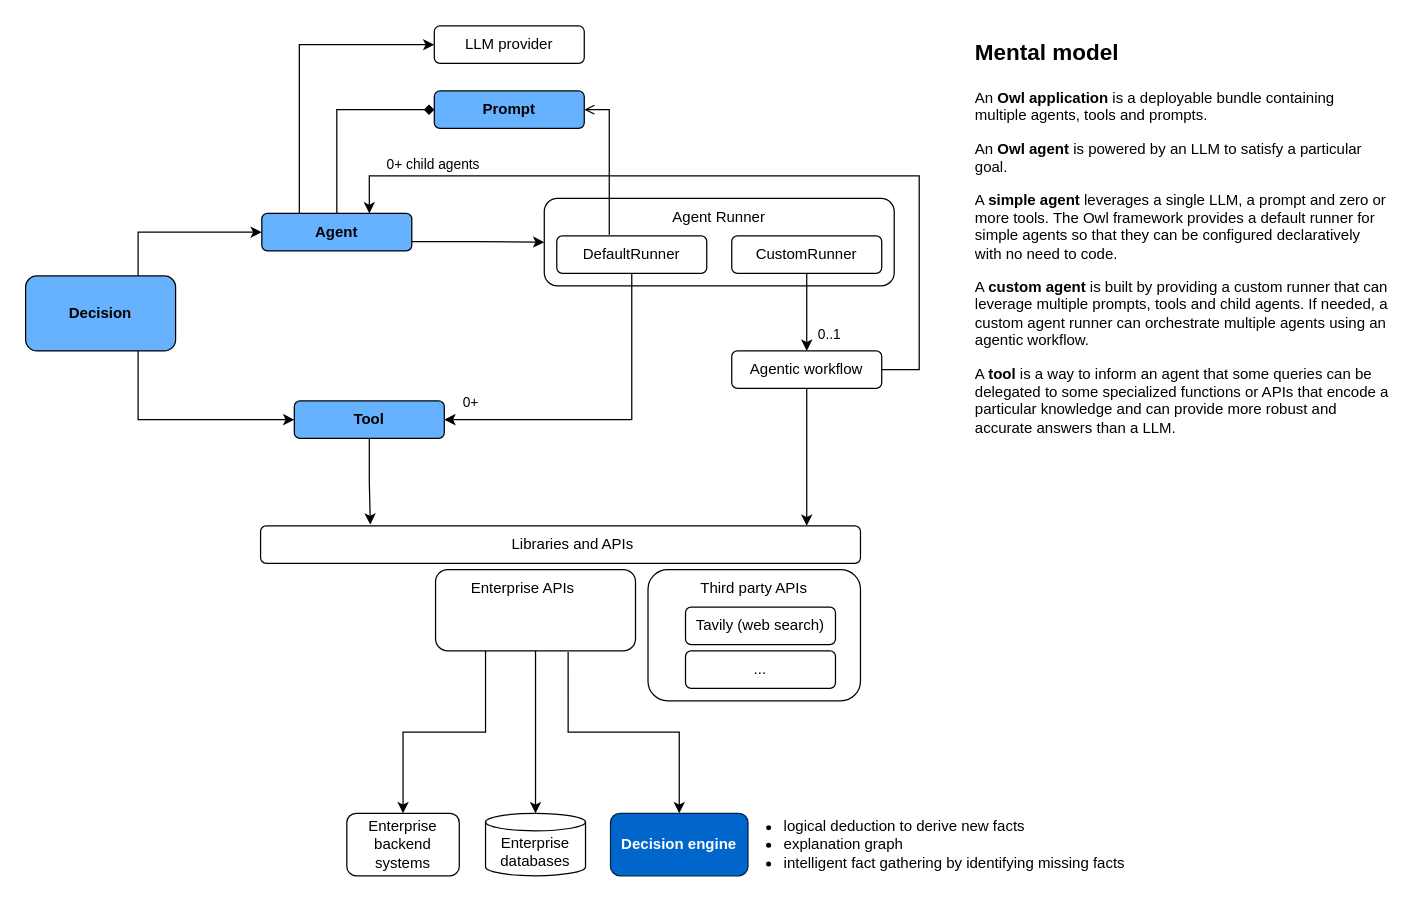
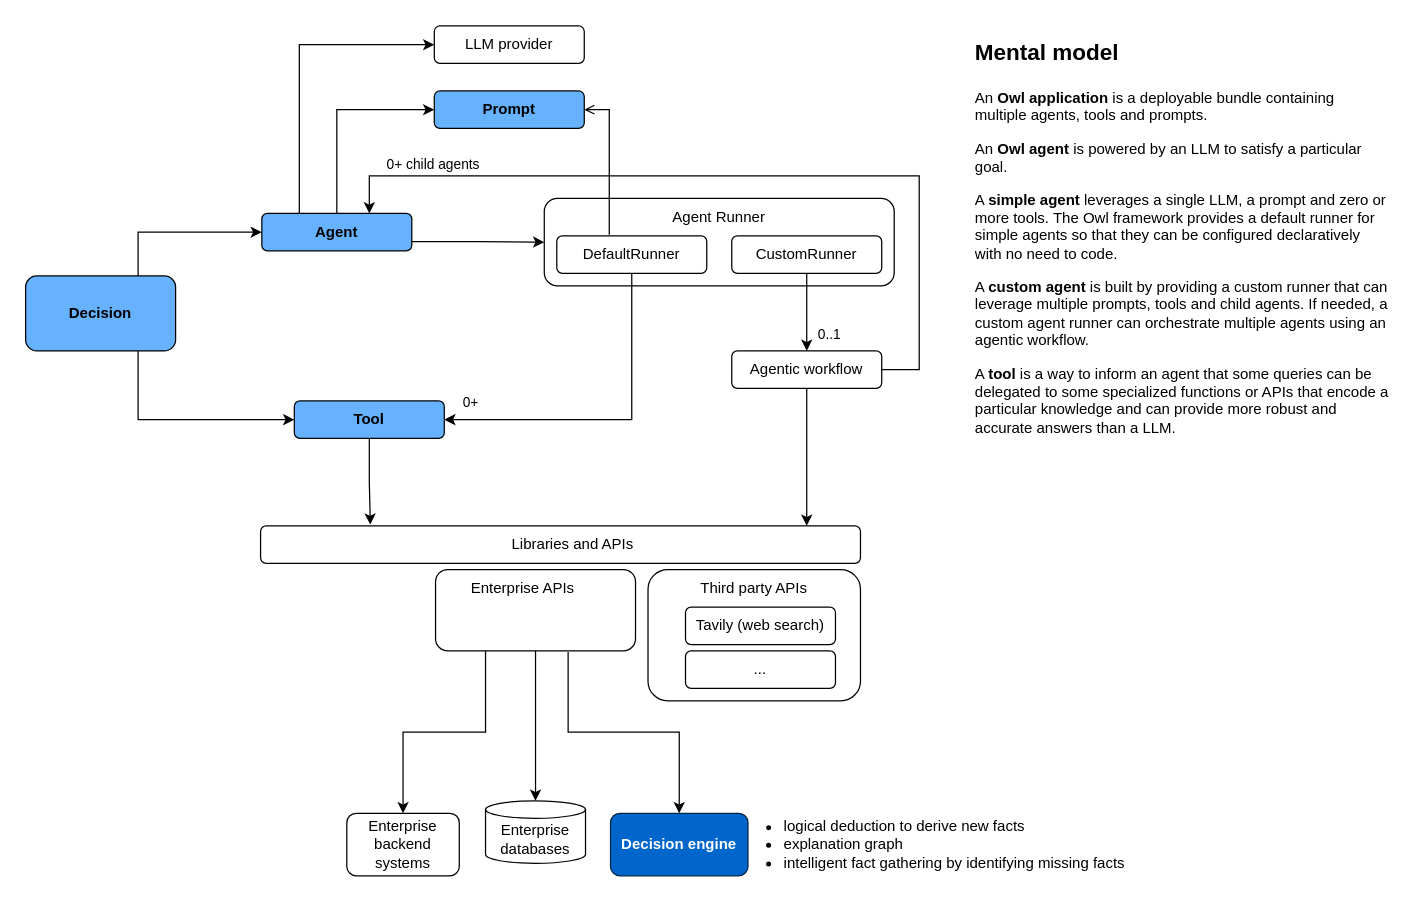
- <mxCell id="8" style="edgeStyle=orthogonalEdgeStyle;rounded=0;orthogonalLoop=1;jettySize=auto;html=1;exitX=0.5;exitY=0;exitDx=0;exitDy=0;entryX=0;entryY=0.5;entryDx=0;entryDy=0;endArrow=diamond;" parent="1" source="9" target="10" edge="1"><mxGeometry relative="1" as="geometry" /></mxCell>
+ <mxCell id="8" style="edgeStyle=orthogonalEdgeStyle;rounded=0;orthogonalLoop=1;jettySize=auto;html=1;exitX=0.5;exitY=0;exitDx=0;exitDy=0;entryX=0;entryY=0.5;entryDx=0;entryDy=0;" parent="1" source="9" target="10" edge="1"><mxGeometry relative="1" as="geometry" /></mxCell>
- <mxCell id="32" value="Enterprise databases" style="shape=cylinder3;whiteSpace=wrap;html=1;boundedLbl=1;backgroundOutline=1;size=7;" parent="1" vertex="1"><mxGeometry x="388" y="650" width="80" height="50" as="geometry" /></mxCell>
+ <mxCell id="32" value="Enterprise databases" style="shape=cylinder3;whiteSpace=wrap;html=1;boundedLbl=1;backgroundOutline=1;size=7;" parent="1" vertex="1"><mxGeometry x="388" y="640" width="80" height="50" as="geometry" /></mxCell>
